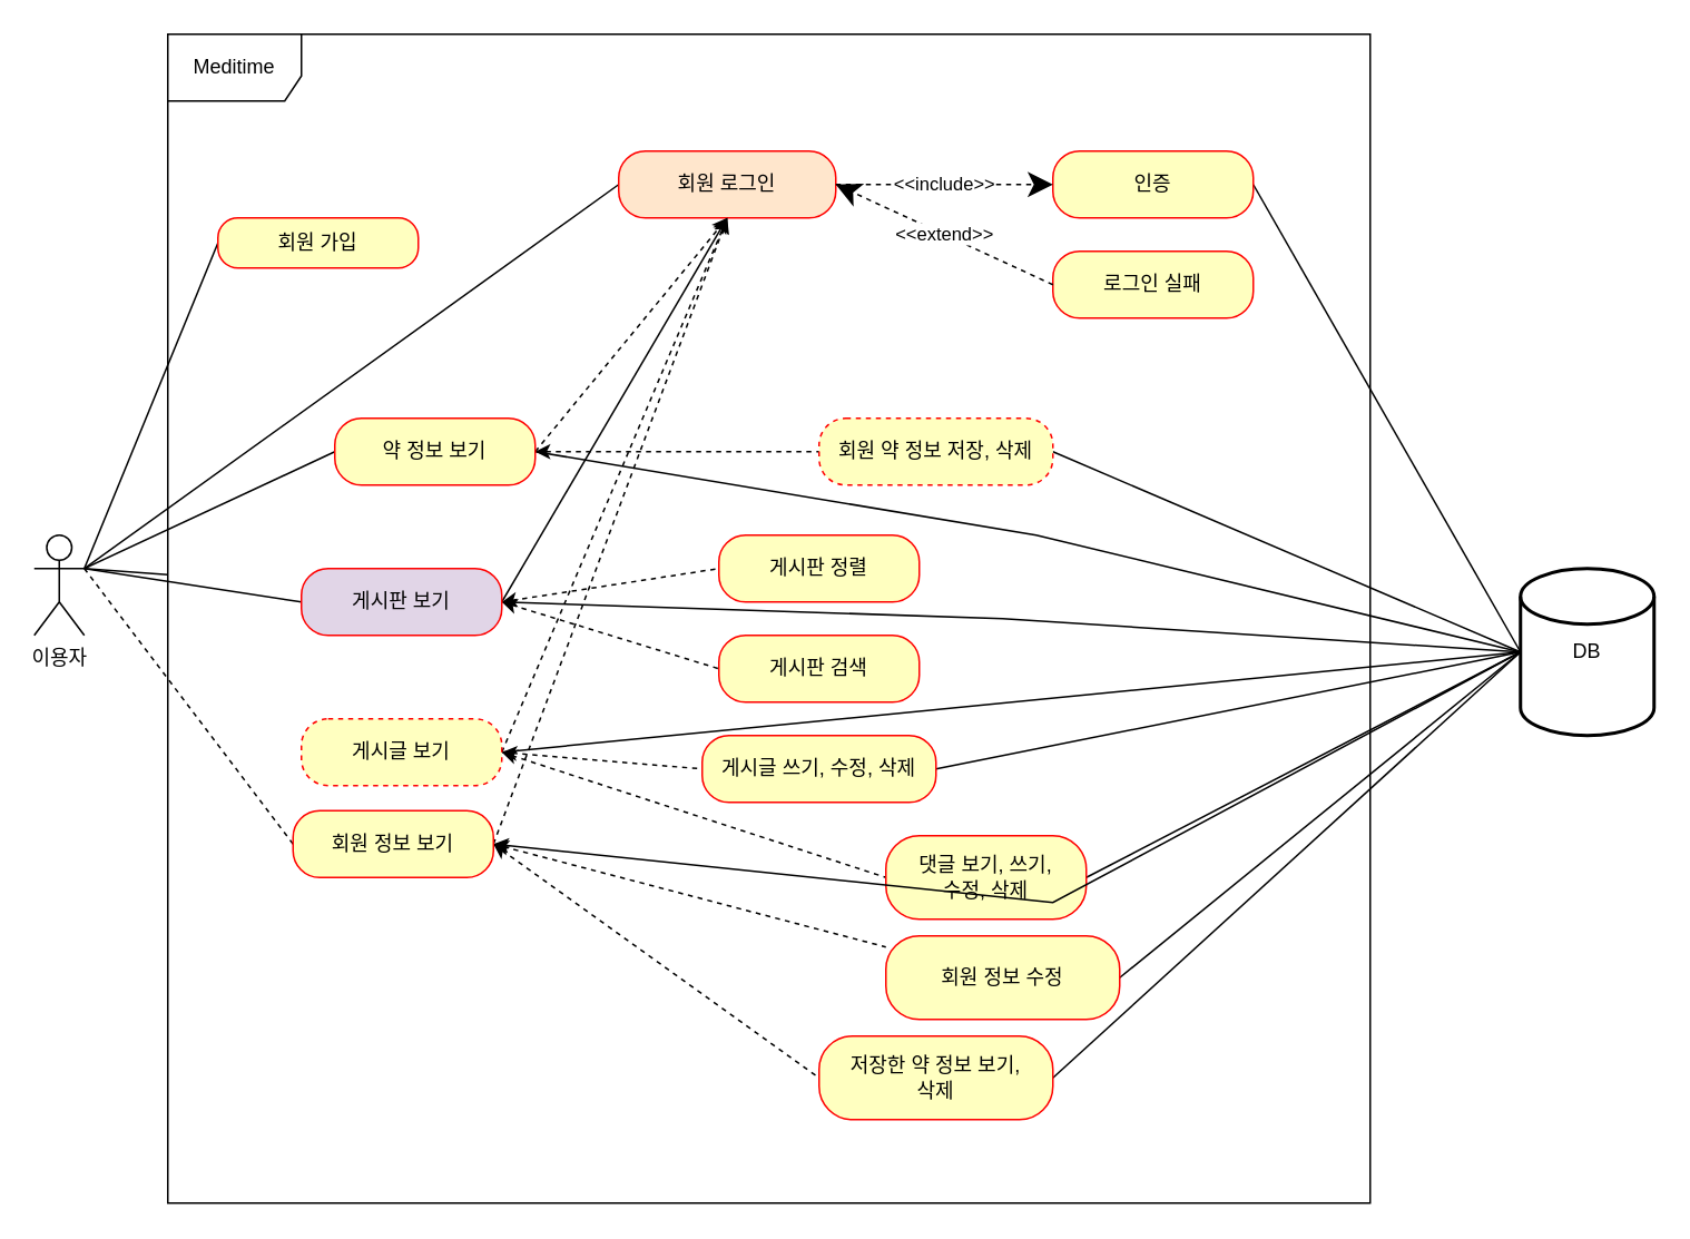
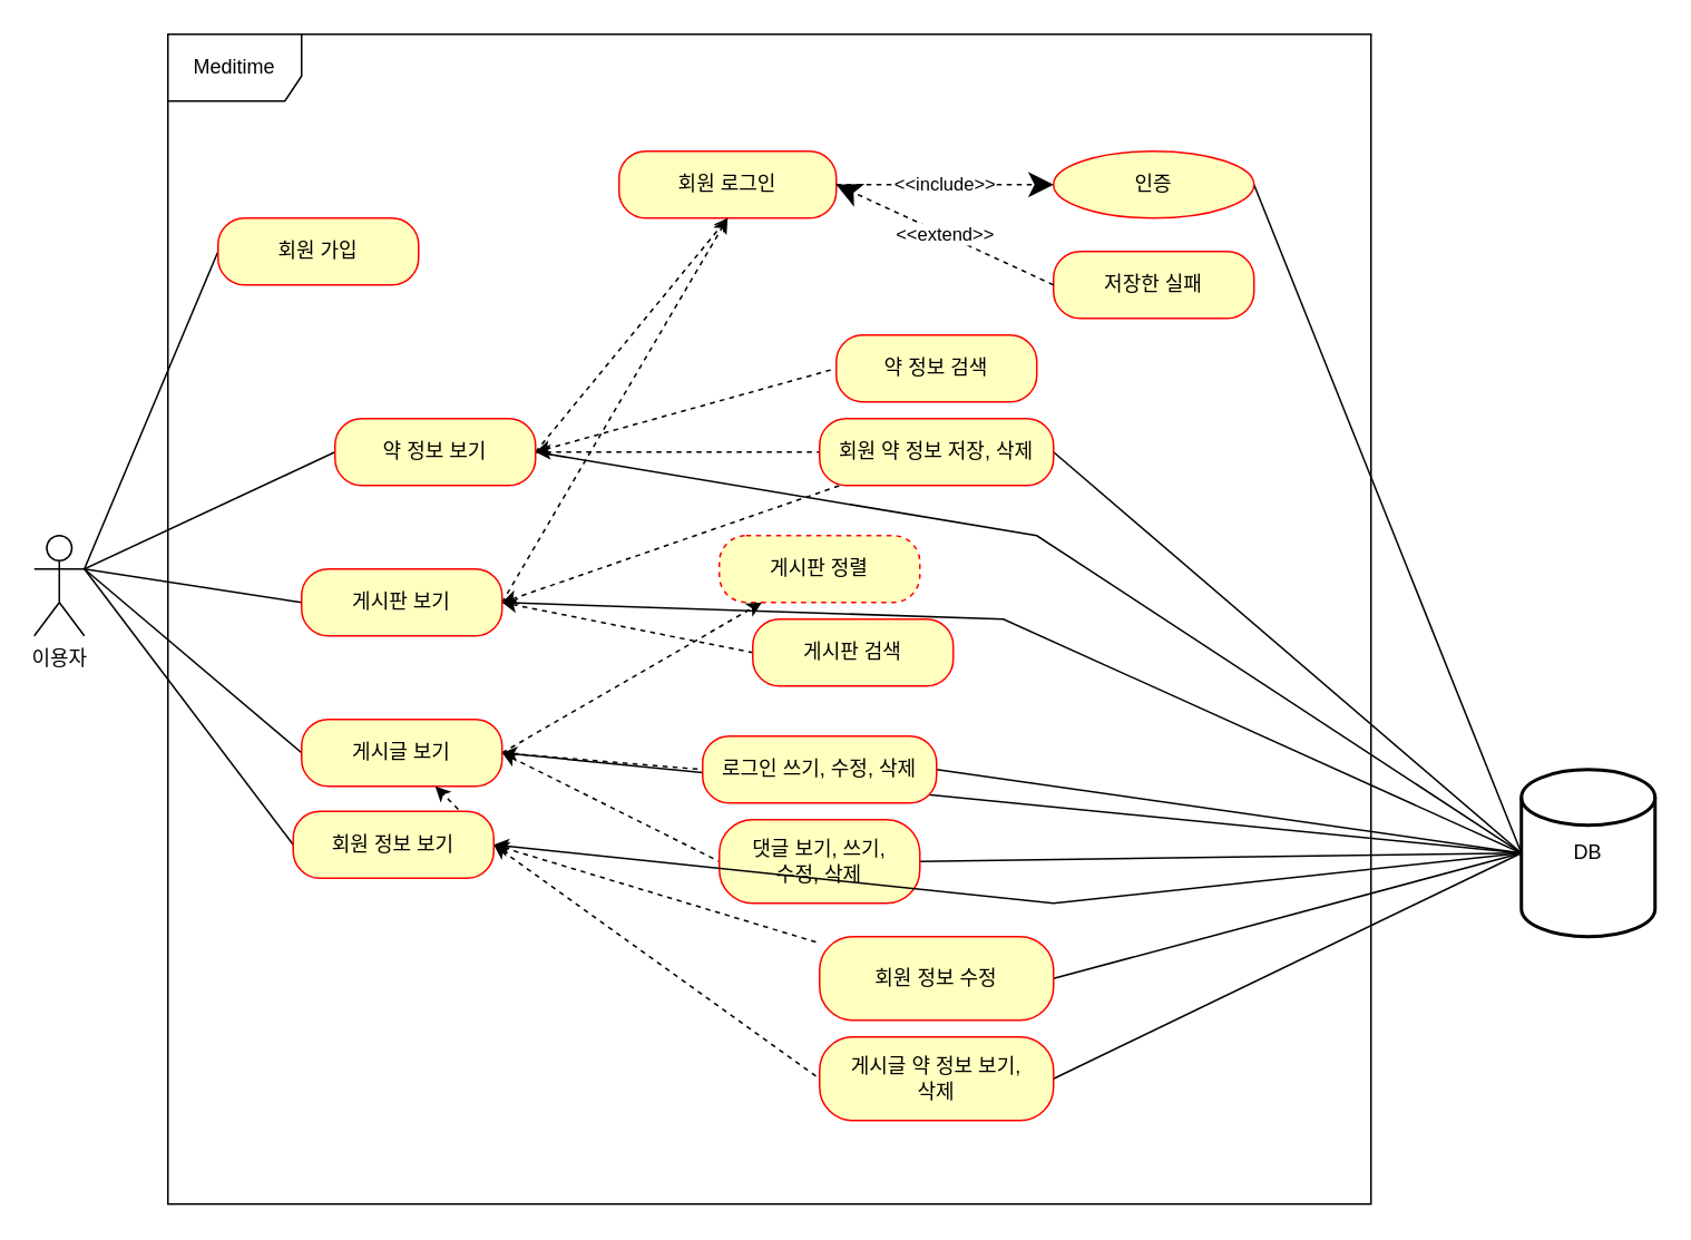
- <mxCell id="11" value="회원 로그인" style="rounded=1;whiteSpace=wrap;html=1;arcSize=40;fontColor=#000000;fillColor=#ffe6cc;strokeColor=#ff0000;" vertex="1" parent="1"><mxGeometry x="370" y="90" width="130" height="40" as="geometry" /></mxCell>
+ <mxCell id="11" value="회원 로그인" style="rounded=1;whiteSpace=wrap;html=1;arcSize=40;fontColor=#000000;fillColor=#ffffc0;strokeColor=#ff0000;" vertex="1" parent="1"><mxGeometry x="370" y="90" width="130" height="40" as="geometry" /></mxCell>
- <mxCell id="45" value="인증" style="rounded=1;whiteSpace=wrap;html=1;arcSize=40;fontColor=#000000;fillColor=#ffffc0;strokeColor=#ff0000;" vertex="1" parent="1"><mxGeometry x="630" y="90" width="120" height="40" as="geometry" /></mxCell>
+ <mxCell id="45" value="인증" style="ellipse;whiteSpace=wrap;html=1;arcSize=40;fontColor=#000000;fillColor=#ffffc0;strokeColor=#ff0000;" vertex="1" parent="1"><mxGeometry x="630" y="90" width="120" height="40" as="geometry" /></mxCell>
- <mxCell id="15" style="edgeStyle=none;rounded=0;orthogonalLoop=1;jettySize=auto;html=1;exitX=1;exitY=0.5;exitDx=0;exitDy=0;entryX=0.5;entryY=1;entryDx=0;entryDy=0;dashed=1;endArrow=classic;endFill=1;" edge="1" parent="1" source="17" target="11"><mxGeometry relative="1" as="geometry" /></mxCell>
+ <mxCell id="15" style="edgeStyle=none;rounded=0;orthogonalLoop=1;jettySize=auto;html=1;exitX=1;exitY=0.5;exitDx=0;exitDy=0;entryX=0.5;entryY=1;entryDx=0;entryDy=0;dashed=1;endArrow=open;endFill=1;" edge="1" parent="1" source="17" target="11"><mxGeometry relative="1" as="geometry" /></mxCell>
- <mxCell id="12" value="회원 가입" style="rounded=1;whiteSpace=wrap;html=1;arcSize=40;fontColor=#000000;fillColor=#ffffc0;strokeColor=#ff0000;" vertex="1" parent="1"><mxGeometry x="130" y="130" width="120" height="30" as="geometry" /></mxCell>
+ <mxCell id="12" value="회원 가입" style="rounded=1;whiteSpace=wrap;html=1;arcSize=40;fontColor=#000000;fillColor=#ffffc0;strokeColor=#ff0000;" vertex="1" parent="1"><mxGeometry x="130" y="130" width="120" height="40" as="geometry" /></mxCell>
- <mxCell id="46" value="로그인 실패" style="rounded=1;whiteSpace=wrap;html=1;arcSize=40;fontColor=#000000;fillColor=#ffffc0;strokeColor=#ff0000;" vertex="1" parent="1"><mxGeometry x="630" y="150" width="120" height="40" as="geometry" /></mxCell>
+ <mxCell id="46" value="저장한 실패" style="rounded=1;whiteSpace=wrap;html=1;arcSize=40;fontColor=#000000;fillColor=#ffffc0;strokeColor=#ff0000;" vertex="1" parent="1"><mxGeometry x="630" y="150" width="120" height="40" as="geometry" /></mxCell>
+ <mxCell id="18" value="약 정보 검색" style="rounded=1;whiteSpace=wrap;html=1;arcSize=40;fontColor=#000000;fillColor=#ffffc0;strokeColor=#ff0000;" vertex="1" parent="1"><mxGeometry x="500" y="200" width="120" height="40" as="geometry" /></mxCell>
- <mxCell id="3" style="rounded=0;orthogonalLoop=1;jettySize=auto;html=1;exitX=1;exitY=0.333;exitDx=0;exitDy=0;exitPerimeter=0;entryX=0;entryY=0.5;entryDx=0;entryDy=0;endArrow=none;endFill=0;" edge="1" parent="1" source="9" target="11"><mxGeometry relative="1" as="geometry" /></mxCell>
+ <mxCell id="13" style="edgeStyle=none;rounded=0;orthogonalLoop=1;jettySize=auto;html=1;exitX=1;exitY=0.5;exitDx=0;exitDy=0;entryX=0;entryY=0.5;entryDx=0;entryDy=0;endArrow=none;endFill=0;dashed=1;startArrow=classic;startFill=1;" edge="1" parent="1" source="17" target="18"><mxGeometry relative="1" as="geometry" /></mxCell>
- <mxCell id="21" style="edgeStyle=none;rounded=0;orthogonalLoop=1;jettySize=auto;html=1;exitX=1;exitY=0.5;exitDx=0;exitDy=0;entryX=0.5;entryY=1;entryDx=0;entryDy=0;dashed=0;endArrow=classic;endFill=1;" edge="1" parent="1" source="23" target="11"><mxGeometry relative="1" as="geometry" /></mxCell>
+ <mxCell id="21" style="edgeStyle=none;rounded=0;orthogonalLoop=1;jettySize=auto;html=1;exitX=1;exitY=0.5;exitDx=0;exitDy=0;entryX=0.5;entryY=1;entryDx=0;entryDy=0;dashed=1;endArrow=classic;endFill=1;" edge="1" parent="1" source="23" target="11"><mxGeometry relative="1" as="geometry" /></mxCell>
- <mxCell id="41" value="회원 약 정보 저장, 삭제" style="rounded=1;whiteSpace=wrap;html=1;arcSize=40;fontColor=#000000;fillColor=#ffffc0;strokeColor=#ff0000;dashed=1;" vertex="1" parent="1"><mxGeometry x="490" y="250" width="140" height="40" as="geometry" /></mxCell>
+ <mxCell id="41" value="회원 약 정보 저장, 삭제" style="rounded=1;whiteSpace=wrap;html=1;arcSize=40;fontColor=#000000;fillColor=#ffffc0;strokeColor=#ff0000;" vertex="1" parent="1"><mxGeometry x="490" y="250" width="140" height="40" as="geometry" /></mxCell>
- <mxCell id="36" style="edgeStyle=none;rounded=0;orthogonalLoop=1;jettySize=auto;html=1;exitX=1;exitY=0.5;exitDx=0;exitDy=0;entryX=0.5;entryY=1;entryDx=0;entryDy=0;dashed=1;endArrow=classic;endFill=1;" edge="1" parent="1" source="39" target="11"><mxGeometry relative="1" as="geometry" /></mxCell>
+ <mxCell id="36" style="edgeStyle=none;rounded=0;orthogonalLoop=1;jettySize=auto;html=1;exitX=1;exitY=0.5;exitDx=0;exitDy=0;dashed=1;endArrow=classic;endFill=1;" edge="1" parent="1" source="39" target="30"><mxGeometry relative="1" as="geometry" /></mxCell>
- <mxCell id="28" style="edgeStyle=none;rounded=0;orthogonalLoop=1;jettySize=auto;html=1;exitX=1;exitY=0.5;exitDx=0;exitDy=0;entryX=0.5;entryY=1;entryDx=0;entryDy=0;dashed=1;endArrow=classic;endFill=1;" edge="1" parent="1" source="30" target="11"><mxGeometry relative="1" as="geometry" /></mxCell>
+ <mxCell id="28" style="edgeStyle=none;rounded=0;orthogonalLoop=1;jettySize=auto;html=1;exitX=1;exitY=0.5;exitDx=0;exitDy=0;dashed=1;endArrow=classic;endFill=1;" edge="1" parent="1" source="30" target="24"><mxGeometry relative="1" as="geometry" /></mxCell>
- <mxCell id="24" value="게시판 정렬" style="rounded=1;whiteSpace=wrap;html=1;arcSize=40;fontColor=#000000;fillColor=#ffffc0;strokeColor=#ff0000;" vertex="1" parent="1"><mxGeometry x="430" y="320" width="120" height="40" as="geometry" /></mxCell>
+ <mxCell id="24" value="게시판 정렬" style="rounded=1;whiteSpace=wrap;html=1;arcSize=40;fontColor=#000000;fillColor=#ffffc0;strokeColor=#ff0000;dashed=1;" vertex="1" parent="1"><mxGeometry x="430" y="320" width="120" height="40" as="geometry" /></mxCell>
- <mxCell id="7" style="edgeStyle=none;rounded=0;orthogonalLoop=1;jettySize=auto;html=1;exitX=1;exitY=0.333;exitDx=0;exitDy=0;exitPerimeter=0;endArrow=none;endFill=0;" edge="1" parent="1" source="9" target="2"><mxGeometry relative="1" as="geometry" /></mxCell>
+ <mxCell id="7" style="edgeStyle=none;rounded=0;orthogonalLoop=1;jettySize=auto;html=1;exitX=1;exitY=0.333;exitDx=0;exitDy=0;exitPerimeter=0;entryX=0;entryY=0.5;entryDx=0;entryDy=0;endArrow=none;endFill=0;" edge="1" parent="1" source="9" target="30"><mxGeometry relative="1" as="geometry" /></mxCell>
- <mxCell id="19" style="edgeStyle=none;rounded=0;orthogonalLoop=1;jettySize=auto;html=1;exitX=1;exitY=0.5;exitDx=0;exitDy=0;entryX=0;entryY=0.5;entryDx=0;entryDy=0;dashed=1;endArrow=none;endFill=0;startArrow=classic;startFill=1;" edge="1" parent="1" source="23" target="24"><mxGeometry relative="1" as="geometry" /></mxCell>
+ <mxCell id="19" style="edgeStyle=none;rounded=0;orthogonalLoop=1;jettySize=auto;html=1;exitX=1;exitY=0.5;exitDx=0;exitDy=0;dashed=1;endArrow=none;endFill=0;startArrow=classic;startFill=1;" edge="1" parent="1" source="23" target="41"><mxGeometry relative="1" as="geometry" /></mxCell>
- <mxCell id="23" value="게시판 보기" style="rounded=1;whiteSpace=wrap;html=1;arcSize=40;fontColor=#000000;fillColor=#e1d5e7;strokeColor=#ff0000;" vertex="1" parent="1"><mxGeometry x="180" y="340" width="120" height="40" as="geometry" /></mxCell>
+ <mxCell id="23" value="게시판 보기" style="rounded=1;whiteSpace=wrap;html=1;arcSize=40;fontColor=#000000;fillColor=#ffffc0;strokeColor=#ff0000;" vertex="1" parent="1"><mxGeometry x="180" y="340" width="120" height="40" as="geometry" /></mxCell>
- <mxCell id="10" value="DB" style="strokeWidth=2;html=1;shape=mxgraph.flowchart.database;whiteSpace=wrap;" vertex="1" parent="1"><mxGeometry x="910" y="340" width="80" height="100" as="geometry" /></mxCell>
+ <mxCell id="10" value="DB" style="strokeWidth=2;html=1;shape=mxgraph.flowchart.database;whiteSpace=wrap;" vertex="1" parent="1"><mxGeometry x="910" y="460" width="80" height="100" as="geometry" /></mxCell>
- <mxCell id="25" value="게시판 검색" style="rounded=1;whiteSpace=wrap;html=1;arcSize=40;fontColor=#000000;fillColor=#ffffc0;strokeColor=#ff0000;" vertex="1" parent="1"><mxGeometry x="430" y="380" width="120" height="40" as="geometry" /></mxCell>
+ <mxCell id="25" value="게시판 검색" style="rounded=1;whiteSpace=wrap;html=1;arcSize=40;fontColor=#000000;fillColor=#ffffc0;strokeColor=#ff0000;" vertex="1" parent="1"><mxGeometry x="450" y="370" width="120" height="40" as="geometry" /></mxCell>
- <mxCell id="30" value="게시글 보기" style="rounded=1;whiteSpace=wrap;html=1;arcSize=40;fontColor=#000000;fillColor=#ffffc0;strokeColor=#ff0000;dashed=1;" vertex="1" parent="1"><mxGeometry x="180" y="430" width="120" height="40" as="geometry" /></mxCell>
+ <mxCell id="30" value="게시글 보기" style="rounded=1;whiteSpace=wrap;html=1;arcSize=40;fontColor=#000000;fillColor=#ffffc0;strokeColor=#ff0000;" vertex="1" parent="1"><mxGeometry x="180" y="430" width="120" height="40" as="geometry" /></mxCell>
- <mxCell id="8" style="edgeStyle=none;rounded=0;orthogonalLoop=1;jettySize=auto;html=1;exitX=1;exitY=0.333;exitDx=0;exitDy=0;exitPerimeter=0;entryX=0;entryY=0.5;entryDx=0;entryDy=0;endArrow=none;endFill=0;dashed=1;" edge="1" parent="1" source="9" target="39"><mxGeometry relative="1" as="geometry" /></mxCell>
+ <mxCell id="8" style="edgeStyle=none;rounded=0;orthogonalLoop=1;jettySize=auto;html=1;exitX=1;exitY=0.333;exitDx=0;exitDy=0;exitPerimeter=0;entryX=0;entryY=0.5;entryDx=0;entryDy=0;endArrow=none;endFill=0;" edge="1" parent="1" source="9" target="39"><mxGeometry relative="1" as="geometry" /></mxCell>
- <mxCell id="32" value="게시글 쓰기, 수정, 삭제" style="rounded=1;whiteSpace=wrap;html=1;arcSize=40;fontColor=#000000;fillColor=#ffffc0;strokeColor=#ff0000;" vertex="1" parent="1"><mxGeometry x="420" y="440" width="140" height="40" as="geometry" /></mxCell>
+ <mxCell id="32" value="로그인 쓰기, 수정, 삭제" style="rounded=1;whiteSpace=wrap;html=1;arcSize=40;fontColor=#000000;fillColor=#ffffc0;strokeColor=#ff0000;" vertex="1" parent="1"><mxGeometry x="420" y="440" width="140" height="40" as="geometry" /></mxCell>
- <mxCell id="34" value="댓글 보기, 쓰기, &lt;br&gt;수정, 삭제" style="rounded=1;whiteSpace=wrap;html=1;arcSize=40;fontColor=#000000;fillColor=#ffffc0;strokeColor=#ff0000;" vertex="1" parent="1"><mxGeometry x="530" y="500" width="120" height="50" as="geometry" /></mxCell>
+ <mxCell id="34" value="댓글 보기, 쓰기, &lt;br&gt;수정, 삭제" style="rounded=1;whiteSpace=wrap;html=1;arcSize=40;fontColor=#000000;fillColor=#ffffc0;strokeColor=#ff0000;" vertex="1" parent="1"><mxGeometry x="430" y="490" width="120" height="50" as="geometry" /></mxCell>
- <mxCell id="50" value="회원 정보 수정" style="rounded=1;whiteSpace=wrap;html=1;arcSize=40;fontColor=#000000;fillColor=#ffffc0;strokeColor=#ff0000;" vertex="1" parent="1"><mxGeometry x="530" y="560" width="140" height="50" as="geometry" /></mxCell>
+ <mxCell id="50" value="회원 정보 수정" style="rounded=1;whiteSpace=wrap;html=1;arcSize=40;fontColor=#000000;fillColor=#ffffc0;strokeColor=#ff0000;" vertex="1" parent="1"><mxGeometry x="490" y="560" width="140" height="50" as="geometry" /></mxCell>
- <mxCell id="43" value="저장한 약 정보 보기,&lt;br&gt;삭제" style="rounded=1;whiteSpace=wrap;html=1;arcSize=40;fontColor=#000000;fillColor=#ffffc0;strokeColor=#ff0000;" vertex="1" parent="1"><mxGeometry x="490" y="620" width="140" height="50" as="geometry" /></mxCell>
+ <mxCell id="43" value="게시글 약 정보 보기,&lt;br&gt;삭제" style="rounded=1;whiteSpace=wrap;html=1;arcSize=40;fontColor=#000000;fillColor=#ffffc0;strokeColor=#ff0000;" vertex="1" parent="1"><mxGeometry x="490" y="620" width="140" height="50" as="geometry" /></mxCell>
